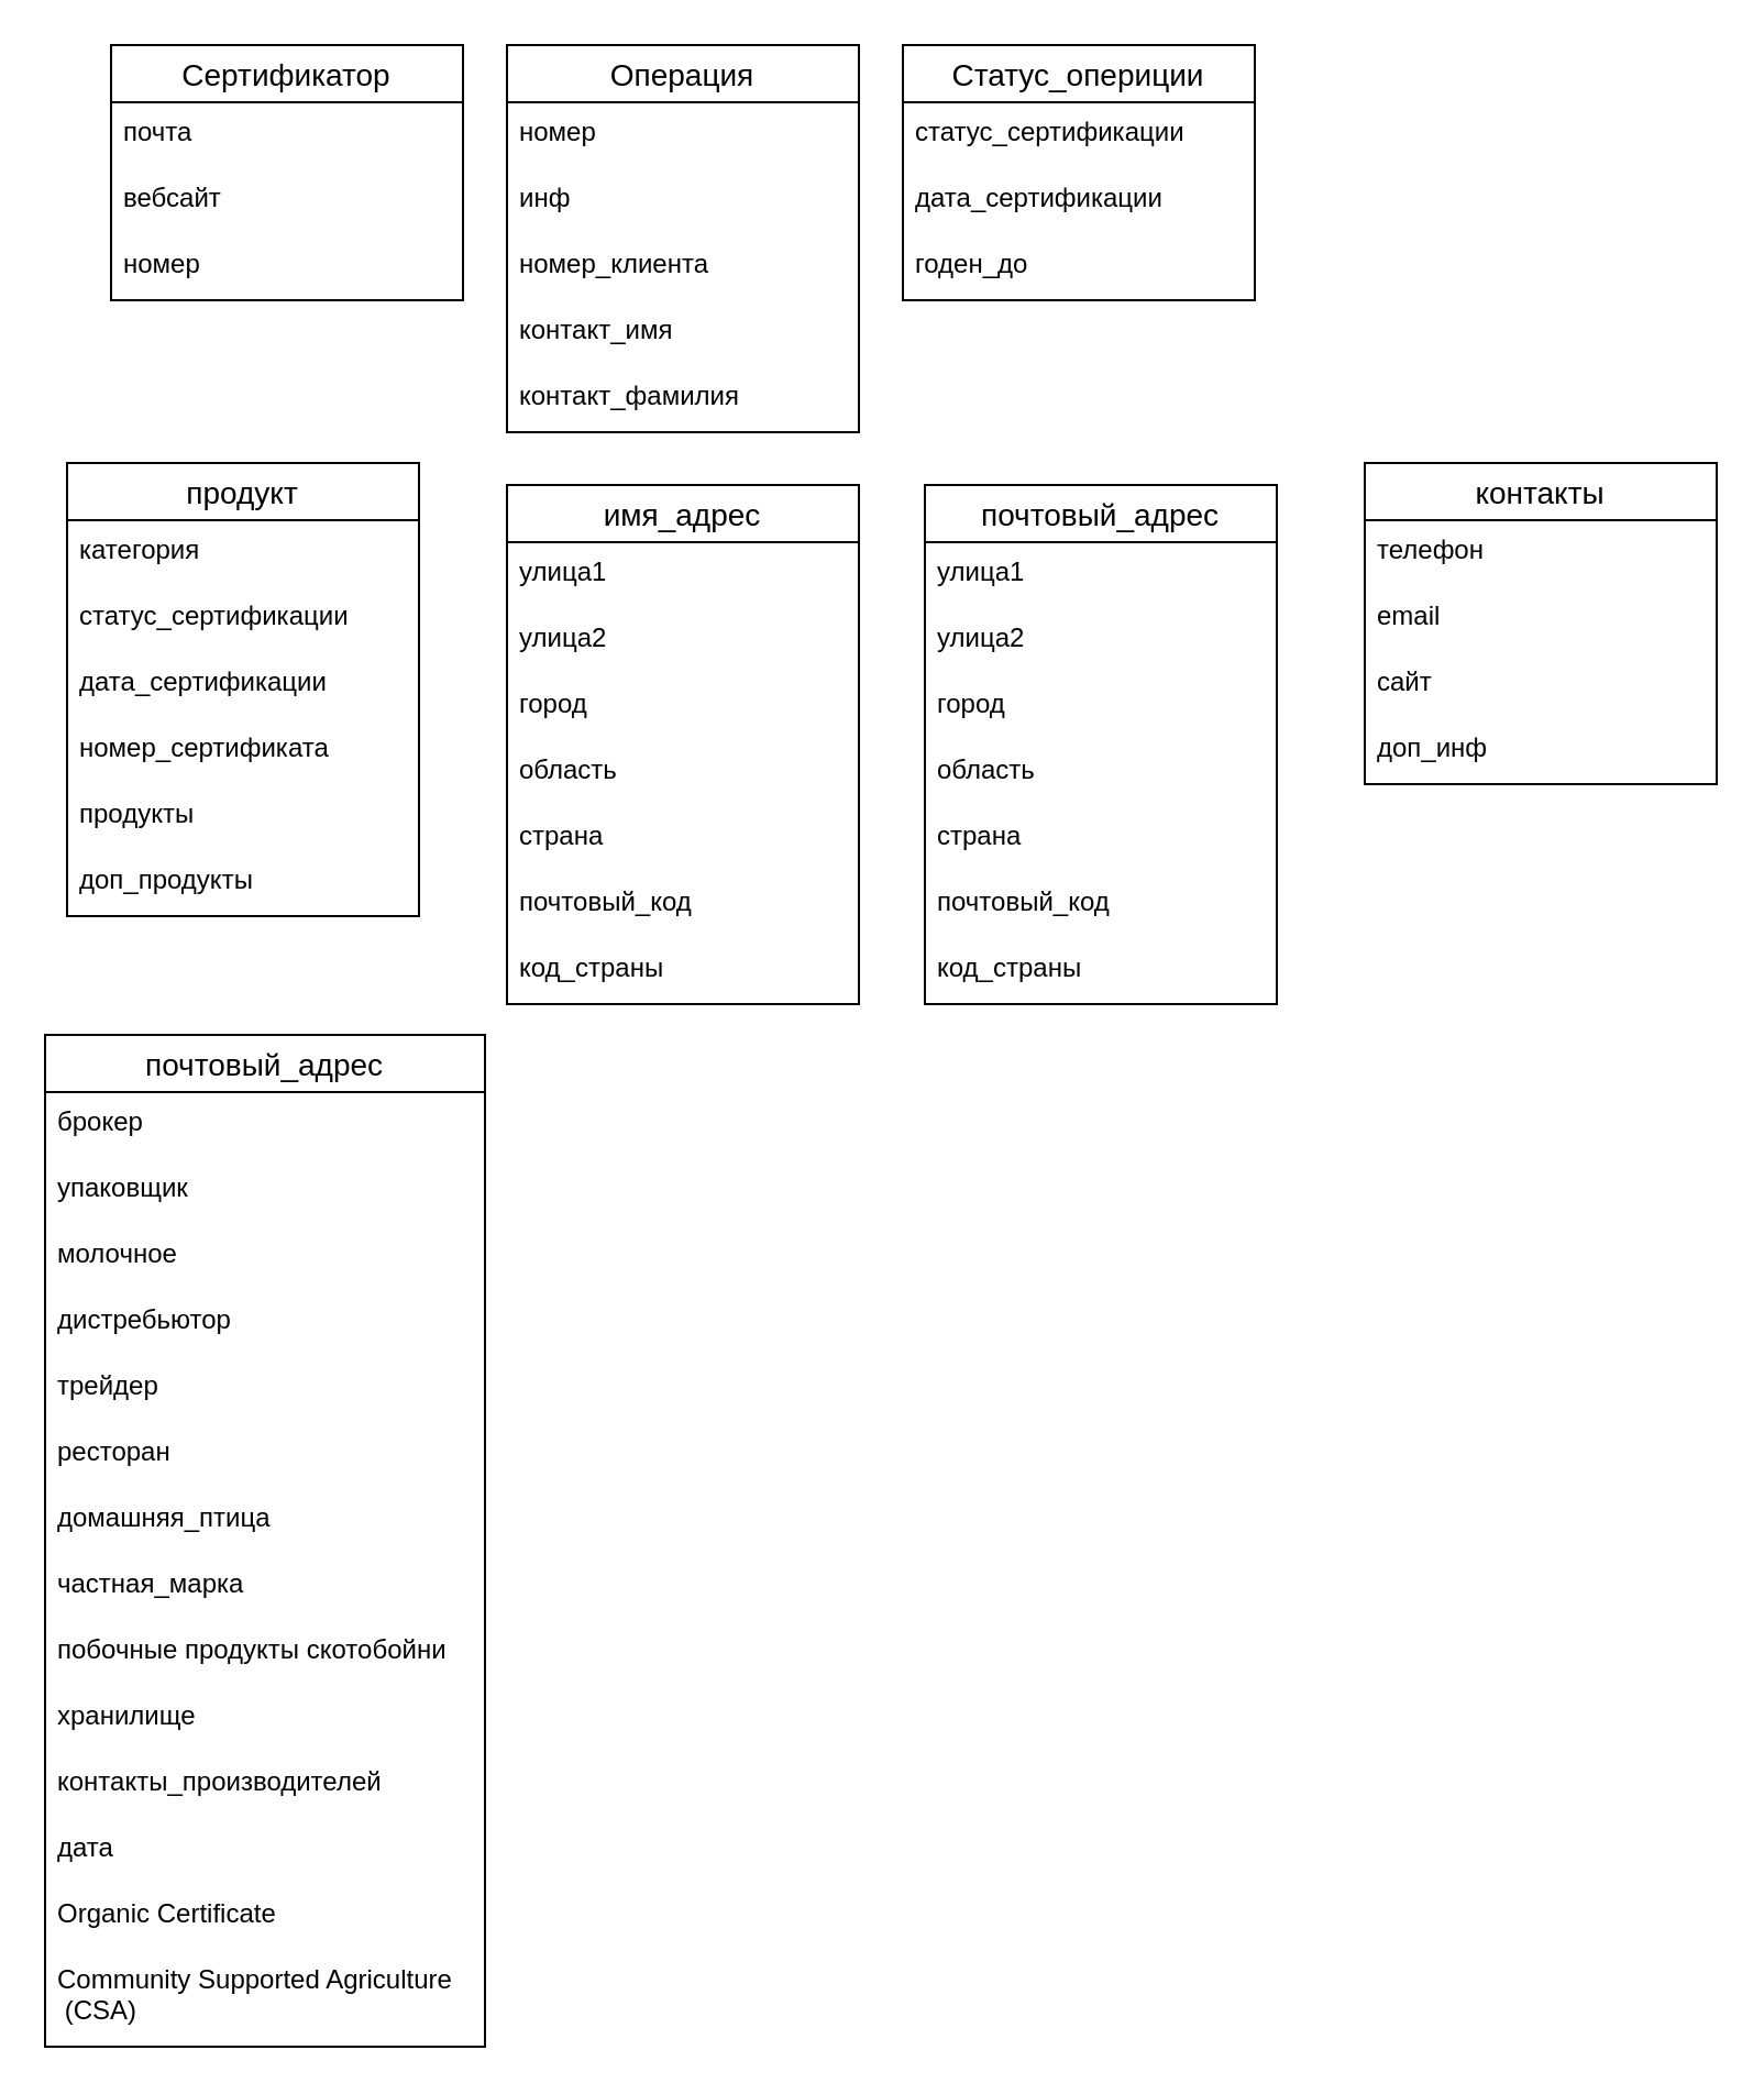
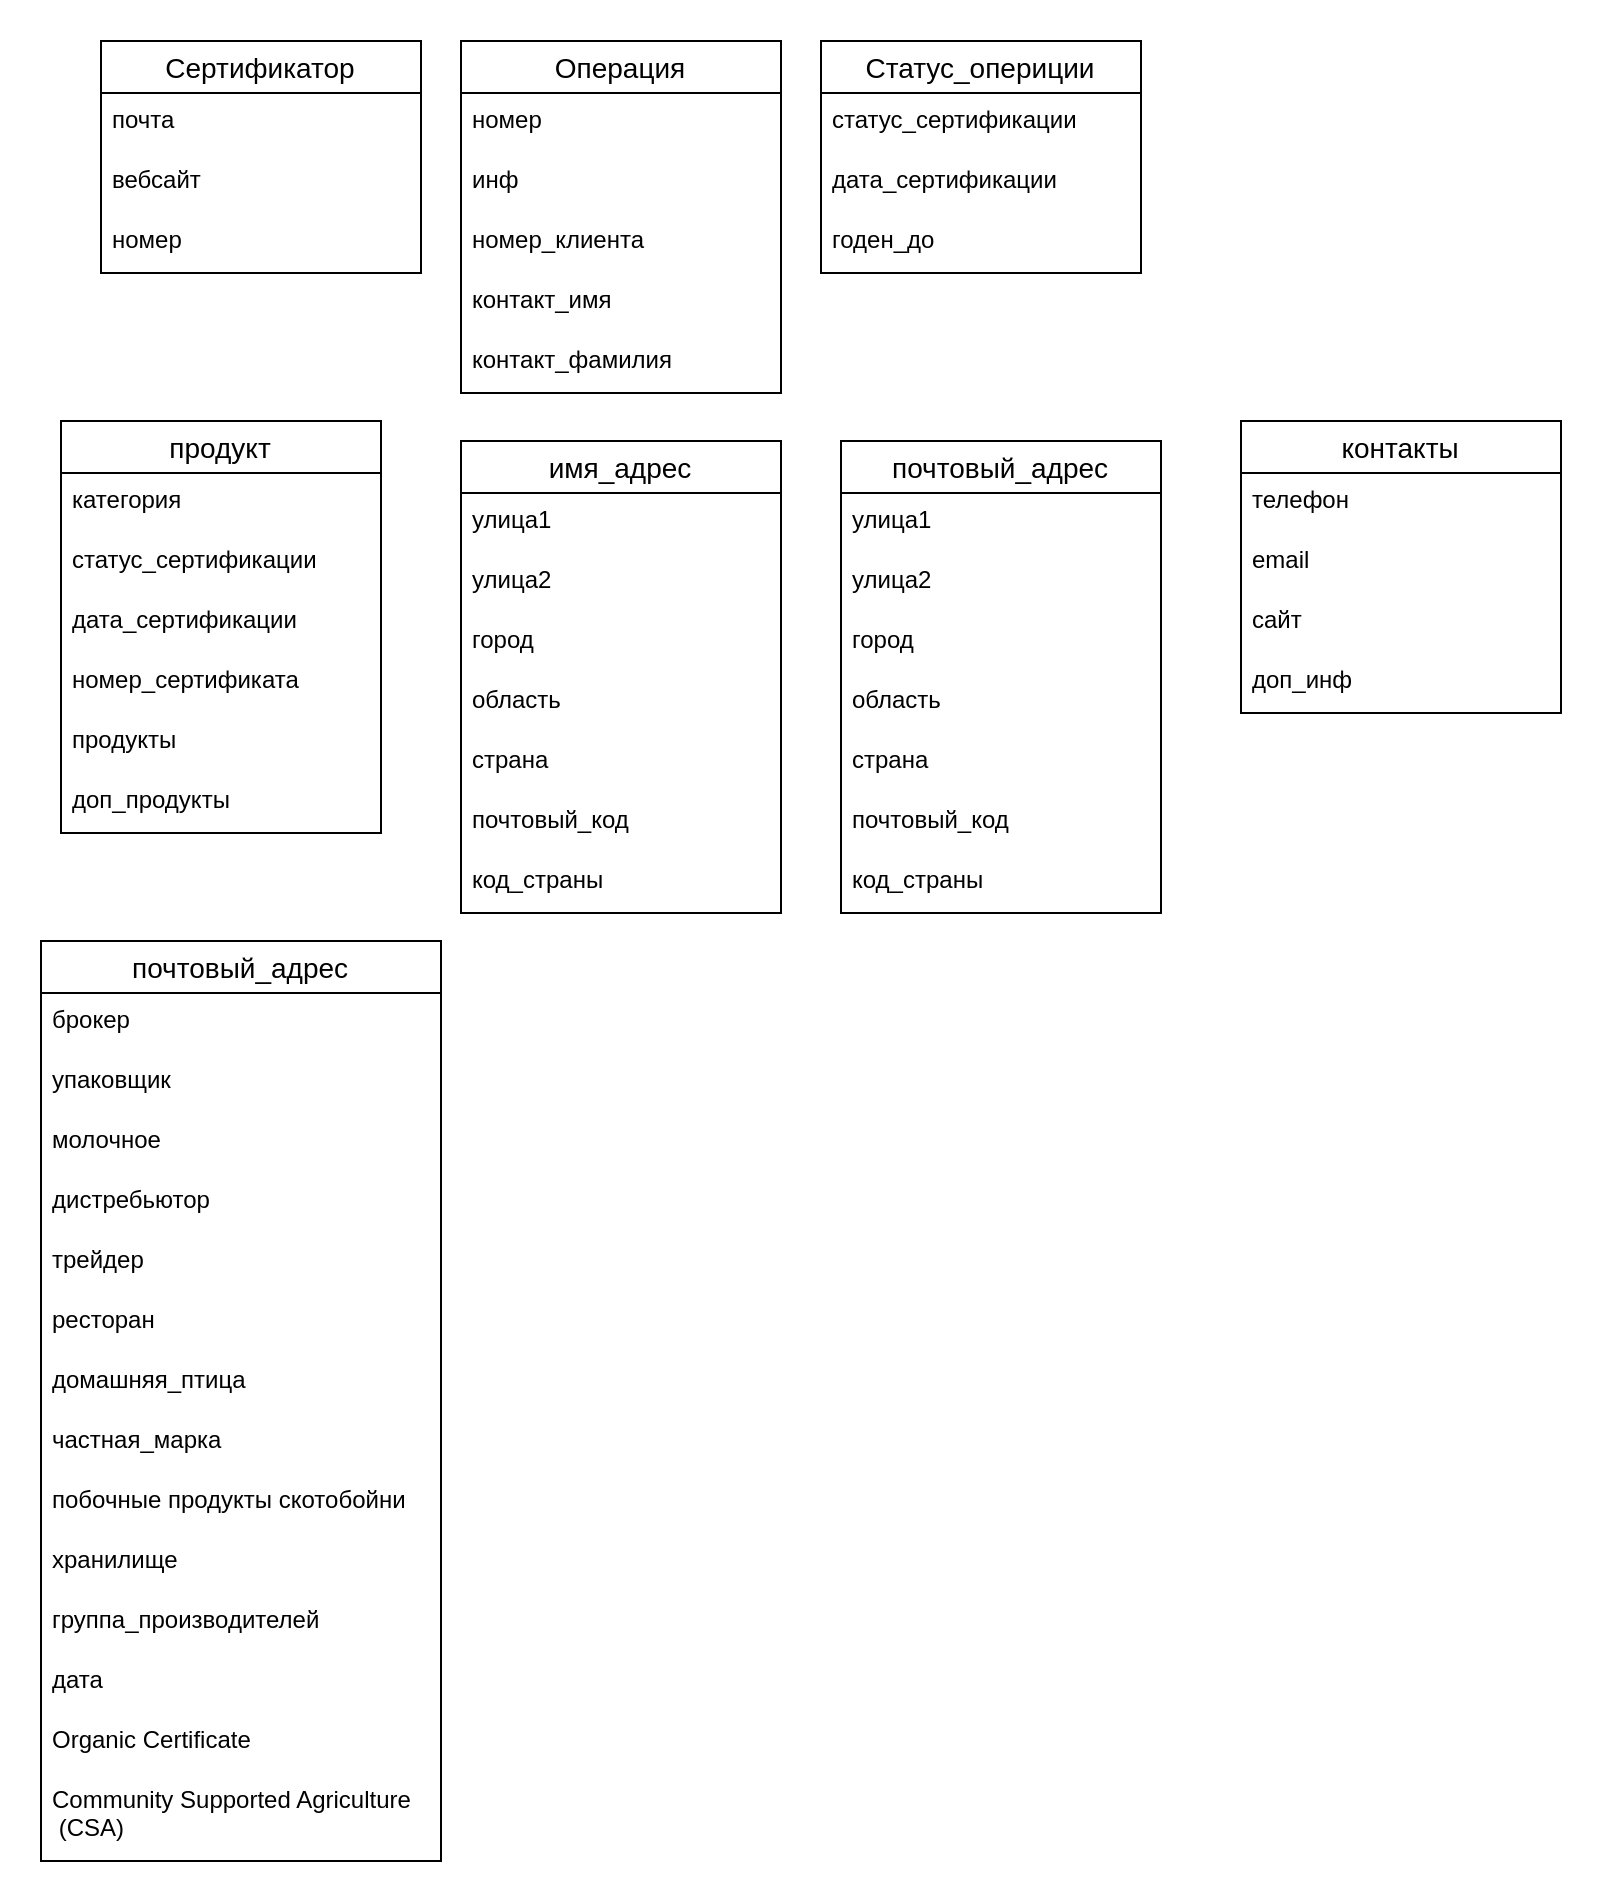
- <mxCell id="55" value="контакты_производителей" style="text;strokeColor=none;fillColor=none;spacingLeft=4;spacingRight=4;overflow=hidden;rotatable=0;points=[[0,0.5],[1,0.5]];portConstraint=eastwest;fontSize=12;" vertex="1" parent="44"><mxGeometry y="326" width="200" height="30" as="geometry" /></mxCell>
+ <mxCell id="55" value="группа_производителей" style="text;strokeColor=none;fillColor=none;spacingLeft=4;spacingRight=4;overflow=hidden;rotatable=0;points=[[0,0.5],[1,0.5]];portConstraint=eastwest;fontSize=12;" vertex="1" parent="44"><mxGeometry y="326" width="200" height="30" as="geometry" /></mxCell>
